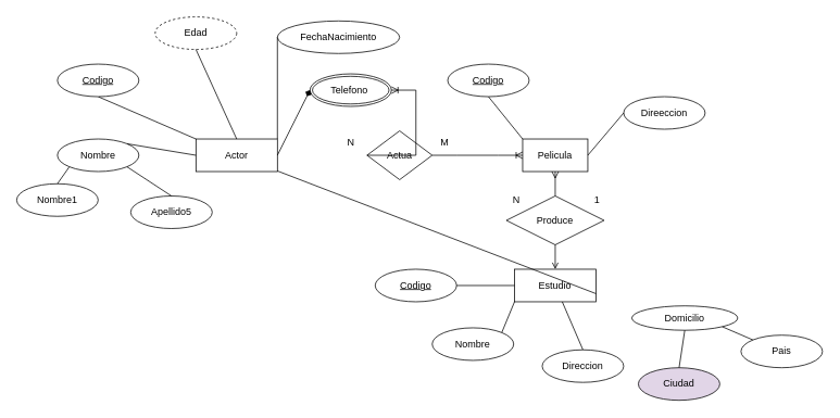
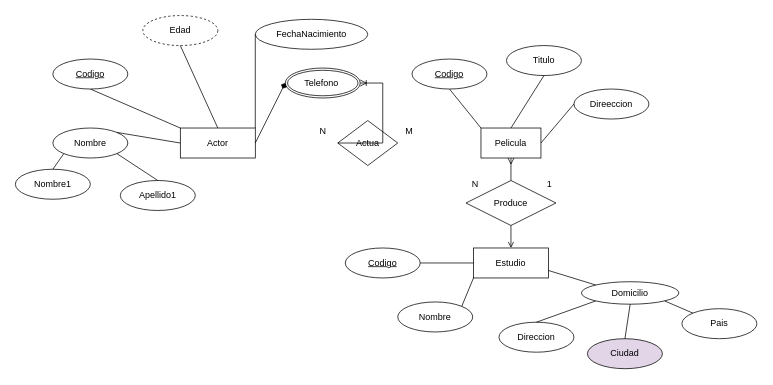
+ <mxCell id="22" value="Titulo" style="ellipse;whiteSpace=wrap;html=1;align=center;" vertex="1" parent="1"><mxGeometry x="675" y="60" width="100" height="40" as="geometry" /></mxCell>
+ <mxCell id="27" value="" style="endArrow=none;html=1;rounded=0;exitX=0.5;exitY=0;exitDx=0;exitDy=0;entryX=0.5;entryY=1;entryDx=0;entryDy=0;" edge="1" parent="1" source="13" target="22"><mxGeometry relative="1" as="geometry"><mxPoint x="657" y="195" as="sourcePoint" /><mxPoint x="817" y="195" as="targetPoint" /></mxGeometry></mxCell>
- <mxCell id="12" value="" style="edgeStyle=entityRelationEdgeStyle;fontSize=12;html=1;endArrow=ERoneToMany;rounded=0;entryX=0;entryY=0.5;entryDx=0;entryDy=0;exitX=1;exitY=0.5;exitDx=0;exitDy=0;" edge="1" parent="1" source="10" target="13"><mxGeometry width="100" height="100" relative="1" as="geometry"><mxPoint x="580" y="190" as="sourcePoint" /><mxPoint x="660" y="189.5" as="targetPoint" /></mxGeometry></mxCell>
- <mxCell id="16" value="Apellido5" style="ellipse;whiteSpace=wrap;html=1;align=center;" vertex="1" parent="1"><mxGeometry x="160" y="240" width="100" height="40" as="geometry" /></mxCell>
+ <mxCell id="16" value="Apellido1" style="ellipse;whiteSpace=wrap;html=1;align=center;" vertex="1" parent="1"><mxGeometry x="160" y="240" width="100" height="40" as="geometry" /></mxCell>
- <mxCell id="38" value="" style="endArrow=none;html=1;rounded=0;exitX=1;exitY=0.75;exitDx=0;exitDy=0;" edge="1" parent="1" source="31" target="2"><mxGeometry relative="1" as="geometry"><mxPoint x="657" y="339" as="sourcePoint" /><mxPoint x="817" y="339" as="targetPoint" /></mxGeometry></mxCell>
+ <mxCell id="38" value="" style="endArrow=none;html=1;rounded=0;exitX=1;exitY=0.75;exitDx=0;exitDy=0;entryX=0;entryY=0;entryDx=0;entryDy=0;" edge="1" parent="1" source="31" target="34"><mxGeometry relative="1" as="geometry"><mxPoint x="657" y="339" as="sourcePoint" /><mxPoint x="817" y="339" as="targetPoint" /></mxGeometry></mxCell>
- <mxCell id="42" value="" style="endArrow=none;html=1;rounded=0;exitX=0.5;exitY=0;exitDx=0;exitDy=0;" edge="1" parent="1" source="41" target="31"><mxGeometry relative="1" as="geometry"><mxPoint x="711" y="339" as="sourcePoint" /><mxPoint x="871" y="339" as="targetPoint" /></mxGeometry></mxCell>
+ <mxCell id="42" value="" style="endArrow=none;html=1;rounded=0;entryX=0;entryY=1;entryDx=0;entryDy=0;exitX=0.5;exitY=0;exitDx=0;exitDy=0;" edge="1" parent="1" source="41" target="34"><mxGeometry relative="1" as="geometry"><mxPoint x="711" y="339" as="sourcePoint" /><mxPoint x="871" y="339" as="targetPoint" /></mxGeometry></mxCell>
